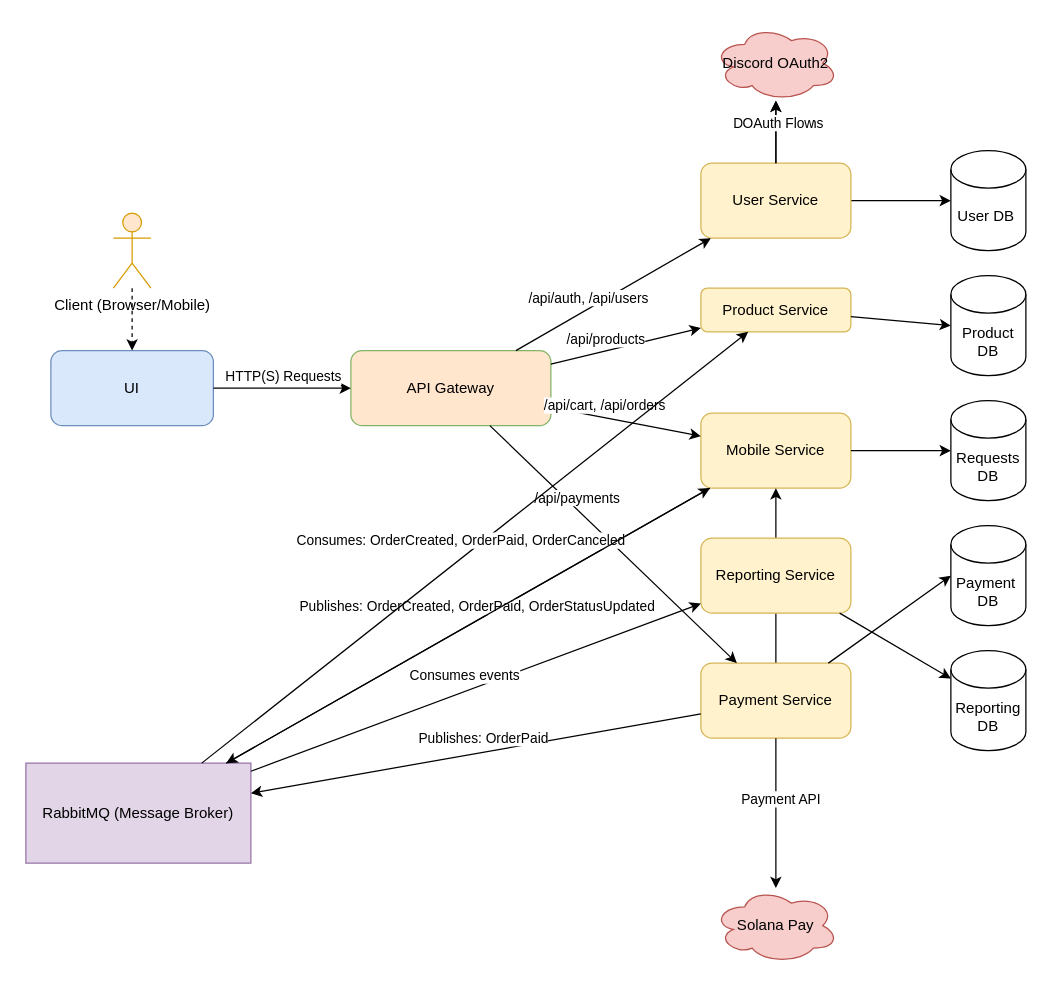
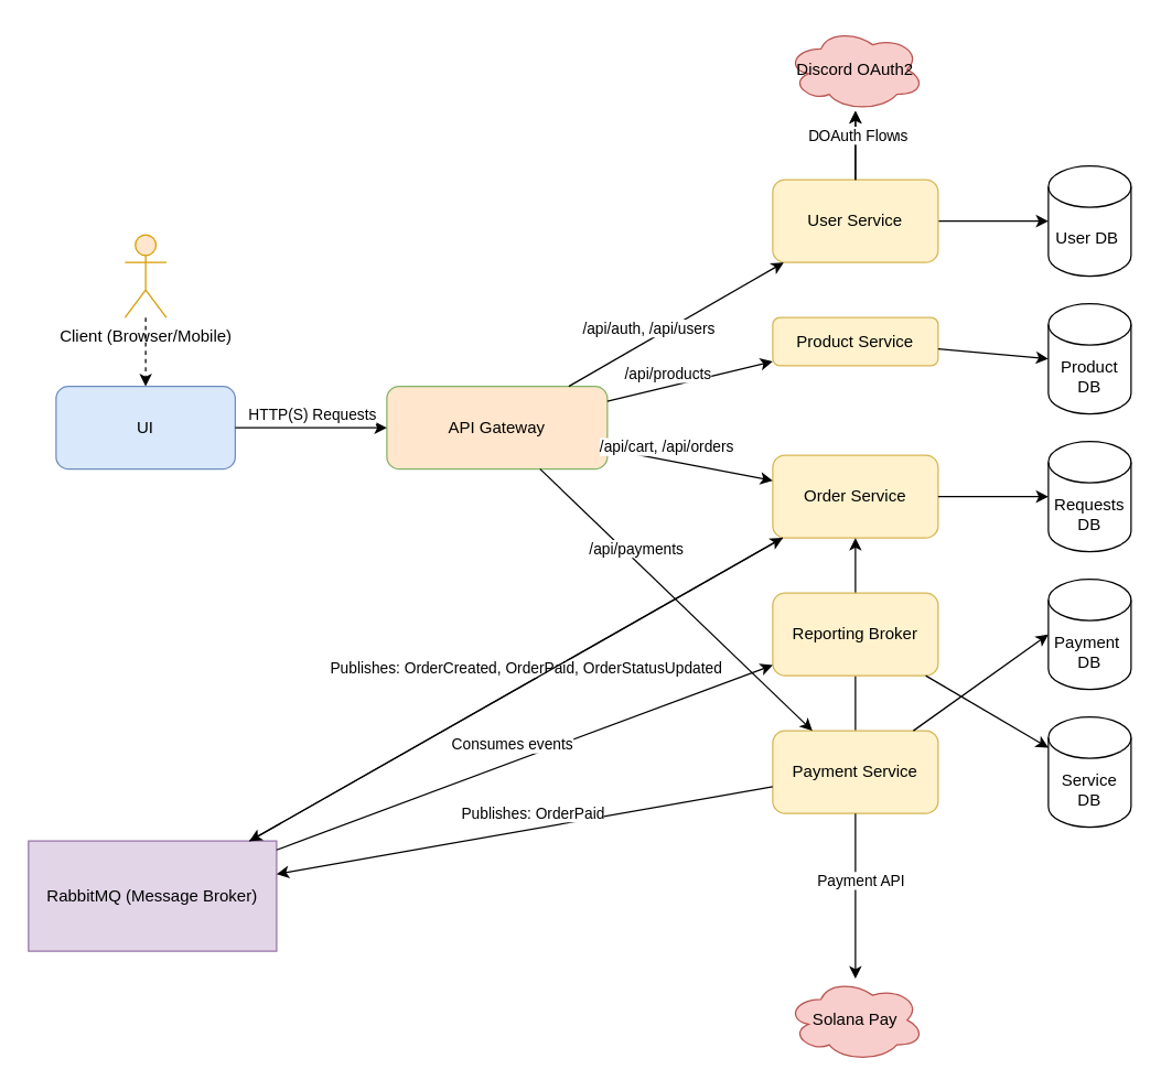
- <mxCell id="7" value="Mobile Service" style="rounded=1;whiteSpace=wrap;html=1;fillColor=#fff2cc;strokeColor=#d6b656;" parent="1" vertex="1"><mxGeometry x="560" y="330" width="120" height="60" as="geometry" /></mxCell>
+ <mxCell id="7" value="Order Service" style="rounded=1;whiteSpace=wrap;html=1;fillColor=#fff2cc;strokeColor=#d6b656;" parent="1" vertex="1"><mxGeometry x="560" y="330" width="120" height="60" as="geometry" /></mxCell>
- <mxCell id="34" value="" style="endArrow=classic;html=1;rounded=0;" parent="1" source="10" target="6" edge="1"><mxGeometry width="50" height="50" relative="1" as="geometry"><mxPoint x="500" y="550" as="sourcePoint" /><mxPoint x="590" y="400" as="targetPoint" /></mxGeometry></mxCell>
- <mxCell id="35" value="Consumes: OrderCreated, OrderPaid, OrderCanceled" style="edgeLabel;resizable=0;html=1;align=center;verticalAlign=middle;" parent="34" connectable="0" vertex="1"><mxGeometry x="-0.042" y="1" relative="1" as="geometry"><mxPoint x="-2" y="-12" as="offset" /></mxGeometry></mxCell>
- <mxCell id="45" value="Reporting Service" style="rounded=1;whiteSpace=wrap;html=1;fillColor=#fff2cc;strokeColor=#d6b656;" parent="1" vertex="1"><mxGeometry x="560" y="430" width="120" height="60" as="geometry" /></mxCell>
+ <mxCell id="45" value="Reporting Broker" style="rounded=1;whiteSpace=wrap;html=1;fillColor=#fff2cc;strokeColor=#d6b656;" parent="1" vertex="1"><mxGeometry x="560" y="430" width="120" height="60" as="geometry" /></mxCell>
- <mxCell id="46" value="Reporting DB" style="shape=cylinder3;whiteSpace=wrap;html=1;boundedLbl=1;backgroundOutline=1;size=15;" parent="1" vertex="1"><mxGeometry x="760" y="520" width="60" height="80" as="geometry" /></mxCell>
+ <mxCell id="46" value="Service DB" style="shape=cylinder3;whiteSpace=wrap;html=1;boundedLbl=1;backgroundOutline=1;size=15;" parent="1" vertex="1"><mxGeometry x="760" y="520" width="60" height="80" as="geometry" /></mxCell>
